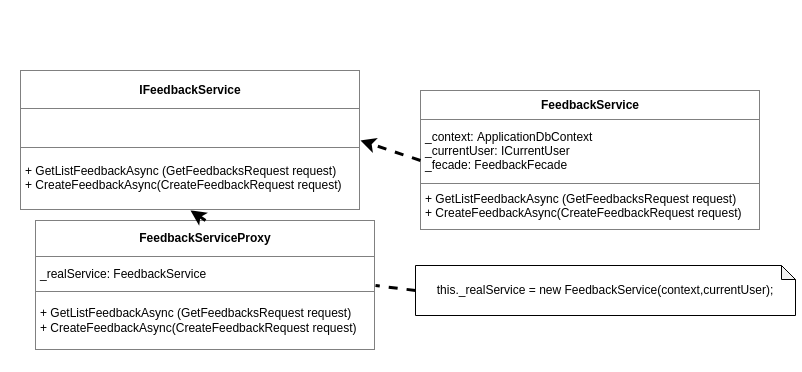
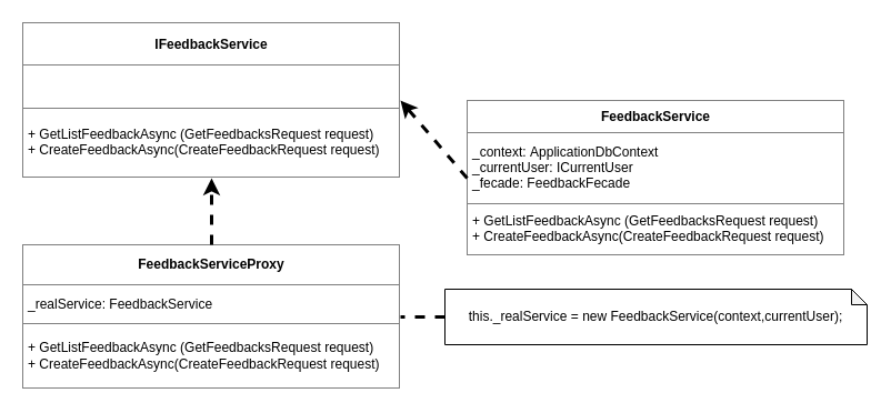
- <mxCell id="2" value="&lt;table border=&quot;1&quot; width=&quot;100%&quot; cellpadding=&quot;4&quot; style=&quot;width: 100% ; height: 100% ; border-collapse: collapse&quot;&gt;&lt;tbody&gt;&lt;tr&gt;&lt;th style=&quot;text-align: center&quot;&gt;&lt;b&gt;IFeedbackService&lt;/b&gt;&lt;/th&gt;&lt;/tr&gt;&lt;tr&gt;&lt;td&gt;&lt;br&gt;&lt;/td&gt;&lt;/tr&gt;&lt;tr&gt;&lt;td&gt;+&amp;nbsp;GetListFeedbackAsync&amp;nbsp;(GetFeedbacksRequest request)&lt;br&gt;+&amp;nbsp;CreateFeedbackAsync(CreateFeedbackRequest request)&lt;br&gt;&lt;/td&gt;&lt;/tr&gt;&lt;/tbody&gt;&lt;/table&gt;" style="text;html=1;strokeColor=none;fillColor=none;overflow=fill;labelBackgroundColor=default;align=left;" vertex="1" parent="1"><mxGeometry x="20" y="70" width="340" height="140" as="geometry" /></mxCell>
+ <mxCell id="2" value="&lt;table border=&quot;1&quot; width=&quot;100%&quot; cellpadding=&quot;4&quot; style=&quot;width: 100% ; height: 100% ; border-collapse: collapse&quot;&gt;&lt;tbody&gt;&lt;tr&gt;&lt;th style=&quot;text-align: center&quot;&gt;&lt;b&gt;IFeedbackService&lt;/b&gt;&lt;/th&gt;&lt;/tr&gt;&lt;tr&gt;&lt;td&gt;&lt;br&gt;&lt;/td&gt;&lt;/tr&gt;&lt;tr&gt;&lt;td&gt;+&amp;nbsp;GetListFeedbackAsync&amp;nbsp;(GetFeedbacksRequest request)&lt;br&gt;+&amp;nbsp;CreateFeedbackAsync(CreateFeedbackRequest request)&lt;br&gt;&lt;/td&gt;&lt;/tr&gt;&lt;/tbody&gt;&lt;/table&gt;" style="text;html=1;strokeColor=none;fillColor=none;overflow=fill;labelBackgroundColor=default;align=left;" vertex="1" parent="1"><mxGeometry x="20" y="20" width="340" height="140" as="geometry" /></mxCell>
- <mxCell id="4" value="&lt;table border=&quot;1&quot; width=&quot;100%&quot; cellpadding=&quot;4&quot; style=&quot;width: 100% ; height: 100% ; border-collapse: collapse&quot;&gt;&lt;tbody&gt;&lt;tr&gt;&lt;th style=&quot;text-align: center&quot;&gt;&lt;b&gt;FeedbackServiceProxy&lt;/b&gt;&lt;/th&gt;&lt;/tr&gt;&lt;tr&gt;&lt;td&gt;_realService:&amp;nbsp;FeedbackService&lt;br&gt;&lt;/td&gt;&lt;/tr&gt;&lt;tr&gt;&lt;td&gt;+&amp;nbsp;GetListFeedbackAsync&amp;nbsp;(GetFeedbacksRequest request)&lt;br&gt;+&amp;nbsp;CreateFeedbackAsync(CreateFeedbackRequest request)&lt;br&gt;&lt;/td&gt;&lt;/tr&gt;&lt;/tbody&gt;&lt;/table&gt;" style="text;html=1;strokeColor=none;fillColor=none;overflow=fill;labelBackgroundColor=default;align=left;" vertex="1" parent="1"><mxGeometry x="35" y="220" width="340" height="130" as="geometry" /></mxCell>
+ <mxCell id="4" value="&lt;table border=&quot;1&quot; width=&quot;100%&quot; cellpadding=&quot;4&quot; style=&quot;width: 100% ; height: 100% ; border-collapse: collapse&quot;&gt;&lt;tbody&gt;&lt;tr&gt;&lt;th style=&quot;text-align: center&quot;&gt;&lt;b&gt;FeedbackServiceProxy&lt;/b&gt;&lt;/th&gt;&lt;/tr&gt;&lt;tr&gt;&lt;td&gt;_realService:&amp;nbsp;FeedbackService&lt;br&gt;&lt;/td&gt;&lt;/tr&gt;&lt;tr&gt;&lt;td&gt;+&amp;nbsp;GetListFeedbackAsync&amp;nbsp;(GetFeedbacksRequest request)&lt;br&gt;+&amp;nbsp;CreateFeedbackAsync(CreateFeedbackRequest request)&lt;br&gt;&lt;/td&gt;&lt;/tr&gt;&lt;/tbody&gt;&lt;/table&gt;" style="text;html=1;strokeColor=none;fillColor=none;overflow=fill;labelBackgroundColor=default;align=left;" vertex="1" parent="1"><mxGeometry x="20" y="220" width="340" height="130" as="geometry" /></mxCell>
- <mxCell id="7" value="this._realService = new FeedbackService(context,currentUser);" style="shape=note;whiteSpace=wrap;html=1;backgroundOutline=1;darkOpacity=0.05;labelBackgroundColor=default;align=center;size=14;" vertex="1" parent="1"><mxGeometry x="415" y="265" width="380" height="50" as="geometry" /></mxCell>
+ <mxCell id="7" value="this._realService = new FeedbackService(context,currentUser);" style="shape=note;whiteSpace=wrap;html=1;backgroundOutline=1;darkOpacity=0.05;labelBackgroundColor=default;align=center;size=14;" vertex="1" parent="1"><mxGeometry x="400" y="260" width="380" height="50" as="geometry" /></mxCell>
